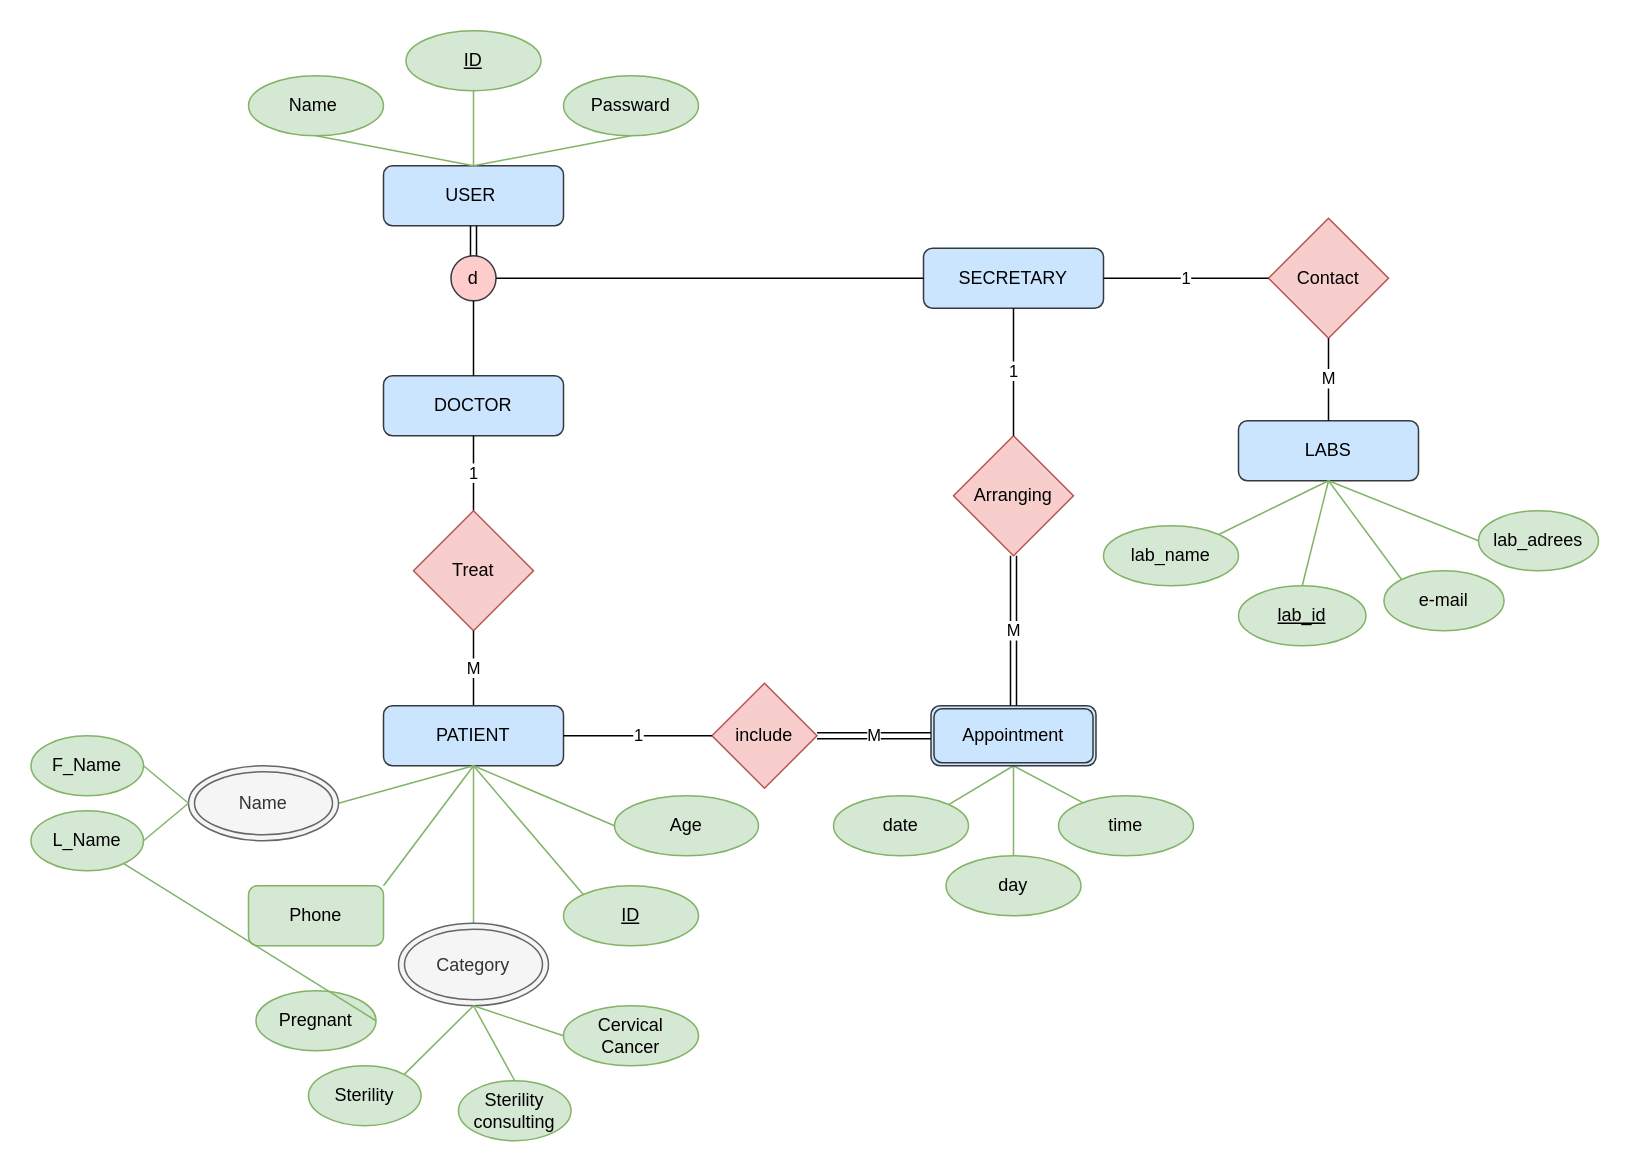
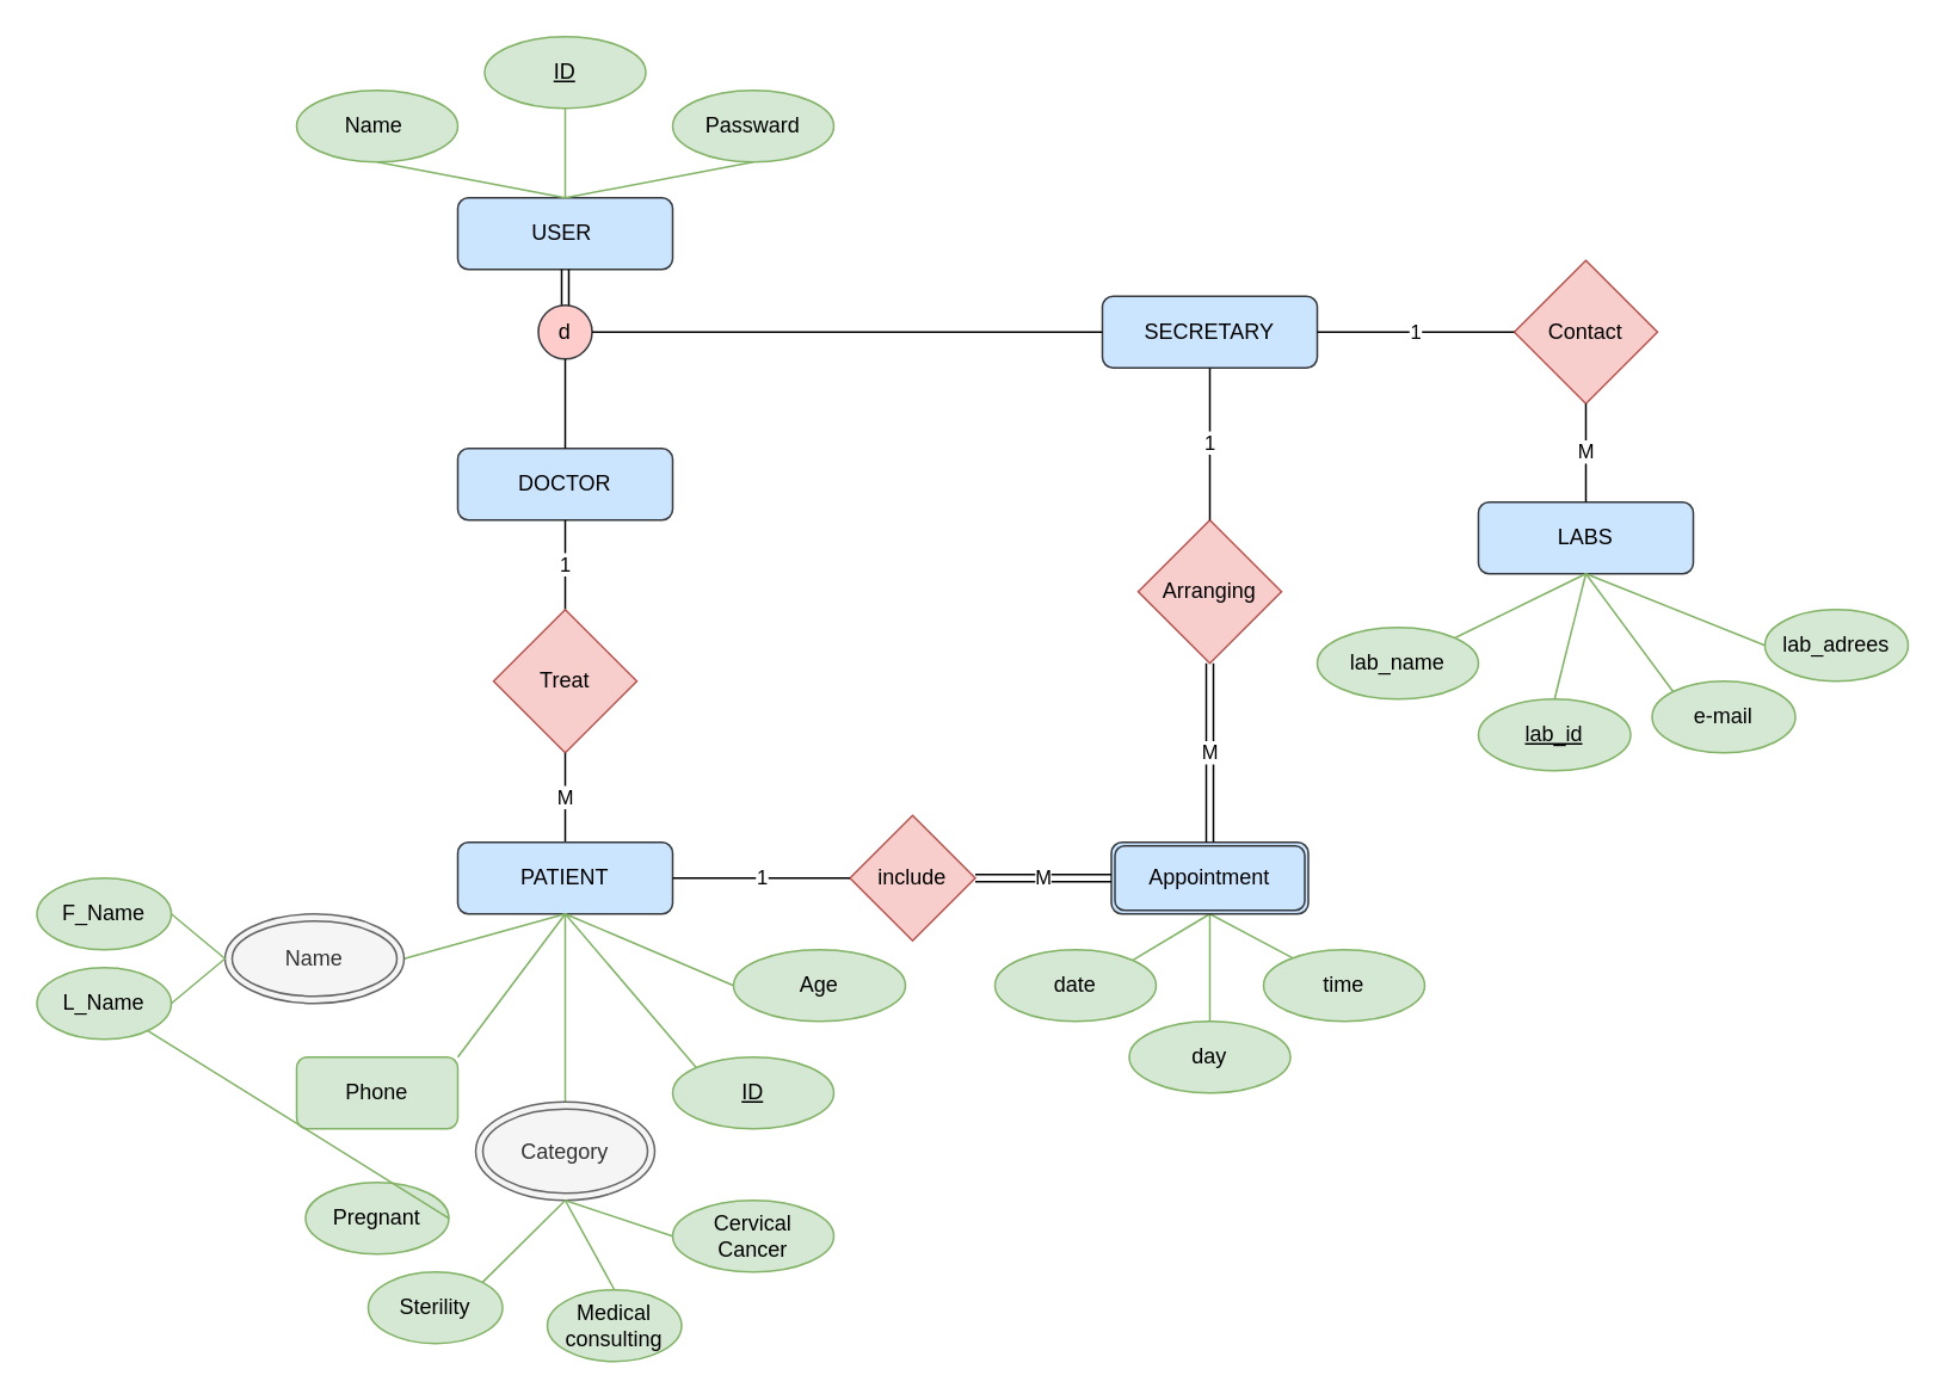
- <mxCell id="29" value="Sterility consulting" style="ellipse;whiteSpace=wrap;html=1;fillColor=#d5e8d4;strokeColor=#82b366;" parent="1" vertex="1"><mxGeometry x="305" y="720" width="75" height="40" as="geometry" /></mxCell>
+ <mxCell id="29" value="Medical consulting" style="ellipse;whiteSpace=wrap;html=1;fillColor=#d5e8d4;strokeColor=#82b366;" parent="1" vertex="1"><mxGeometry x="305" y="720" width="75" height="40" as="geometry" /></mxCell>
